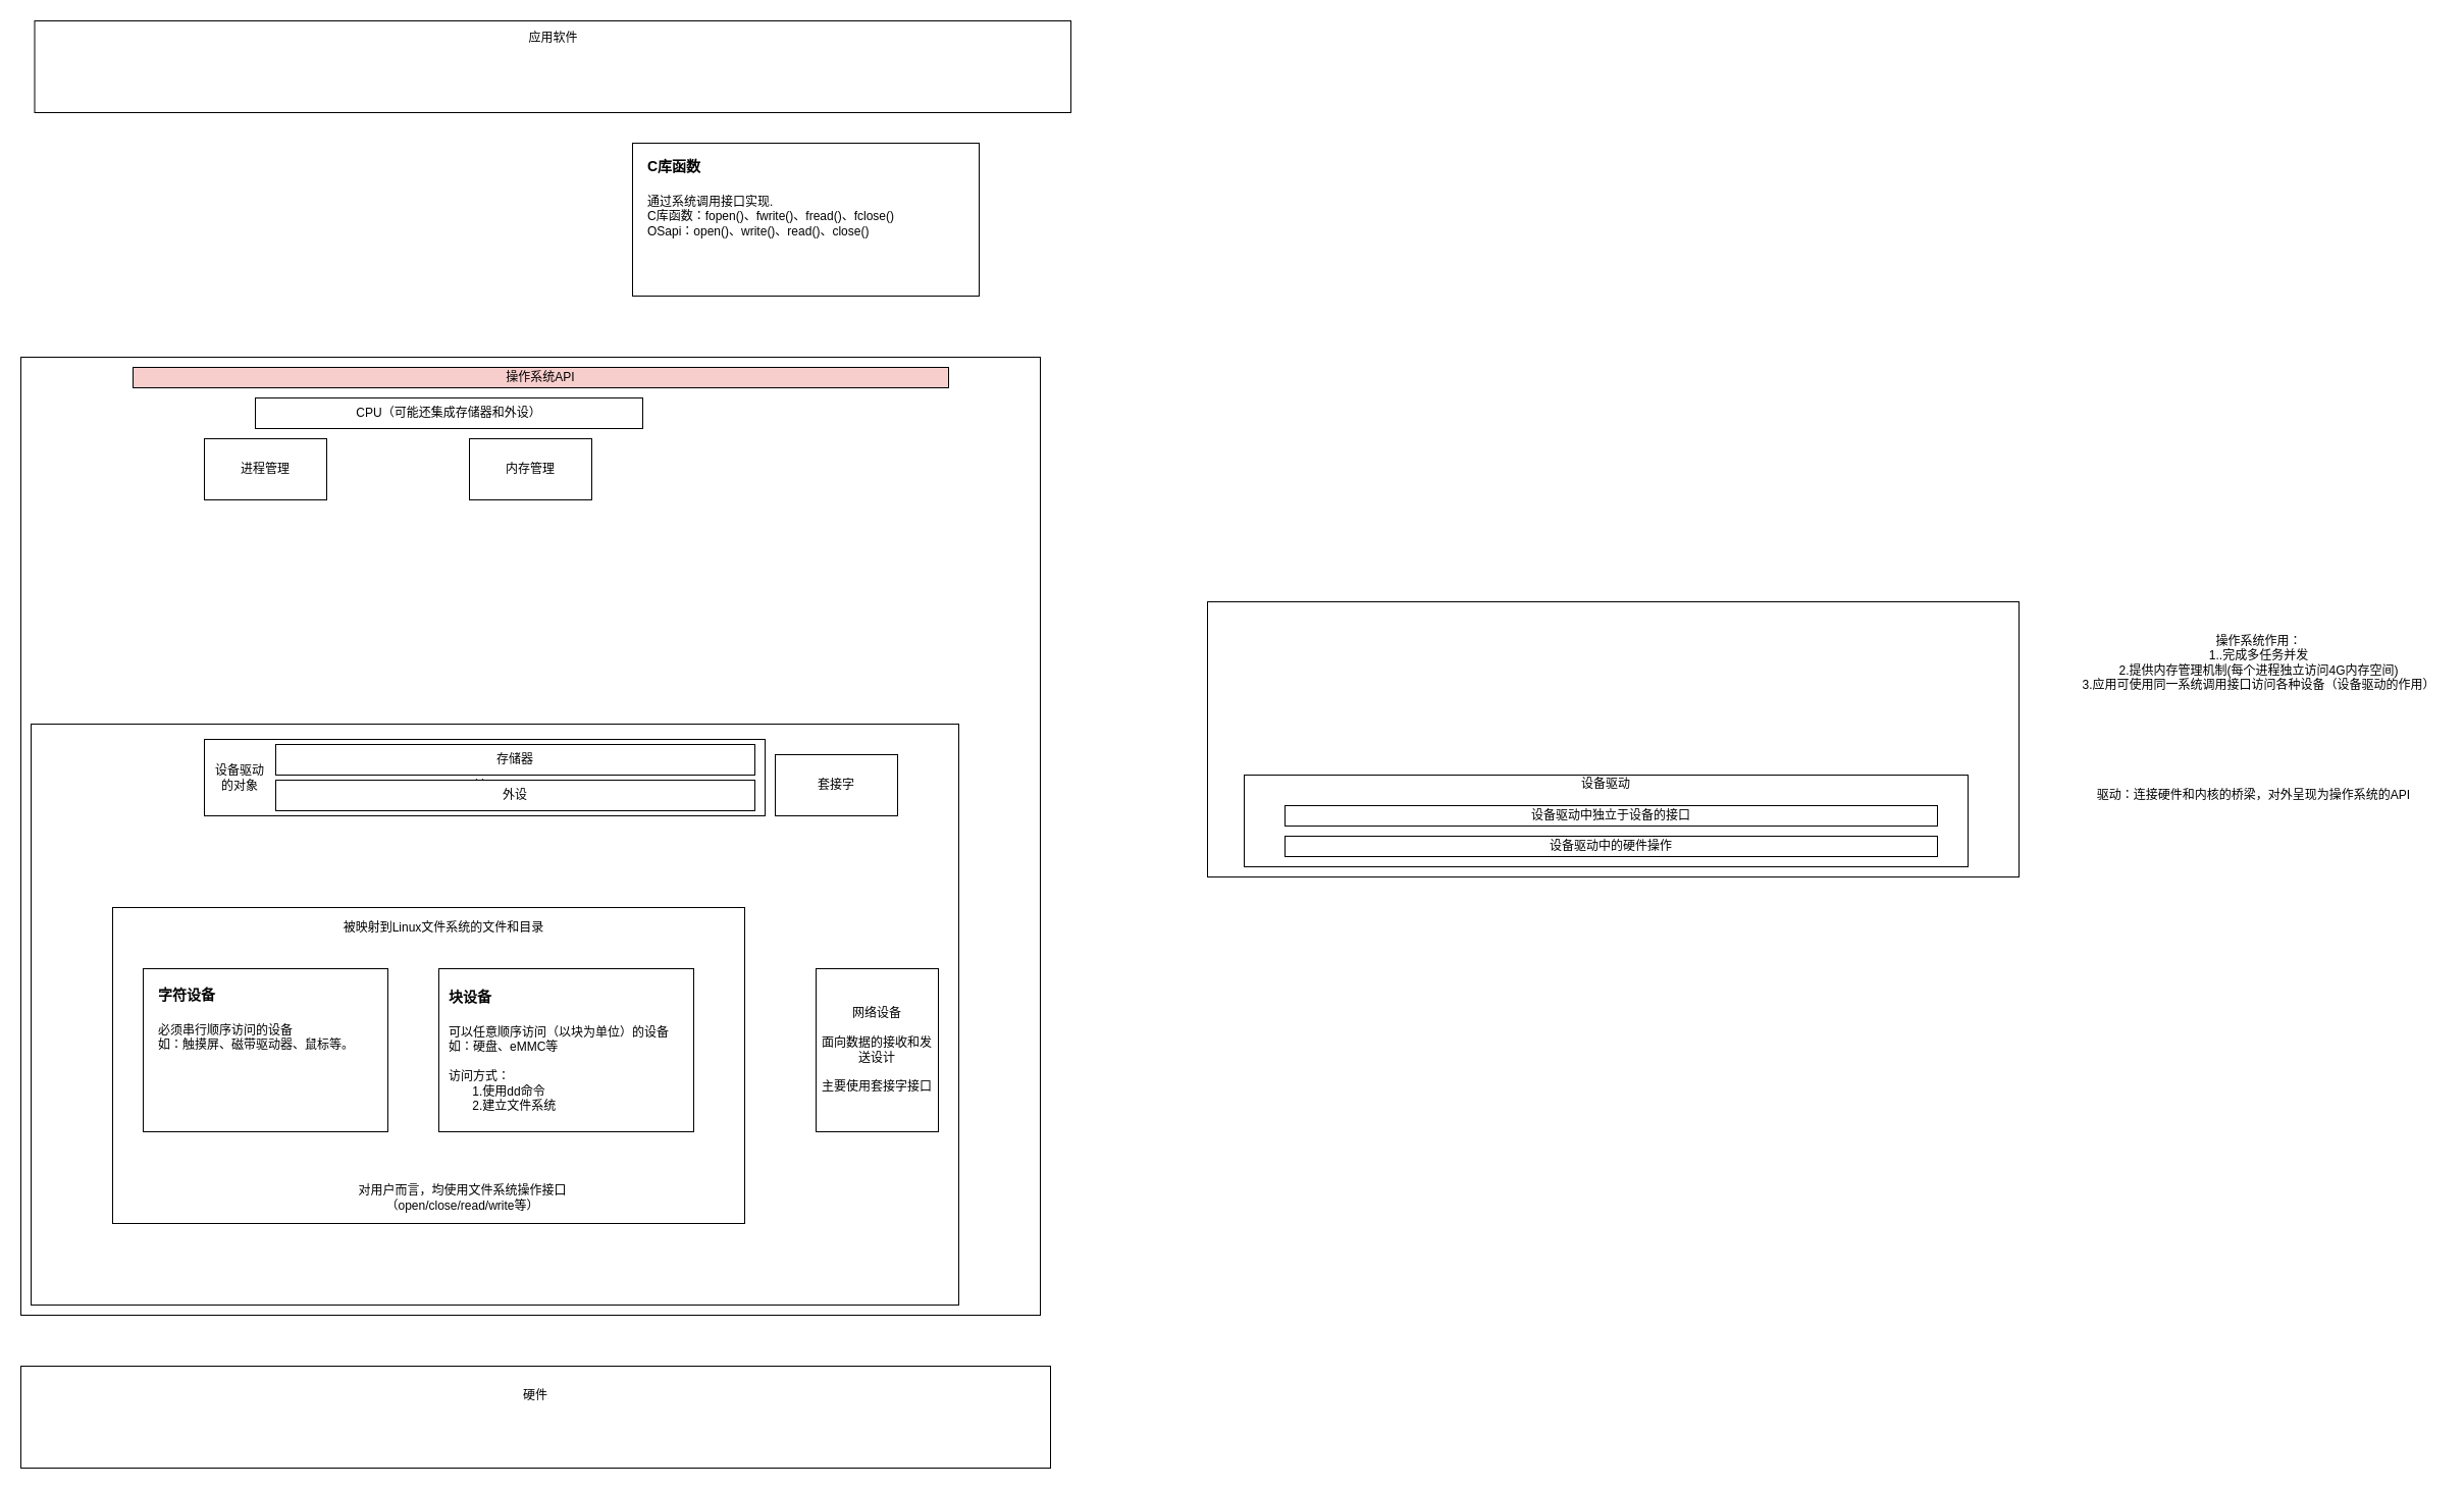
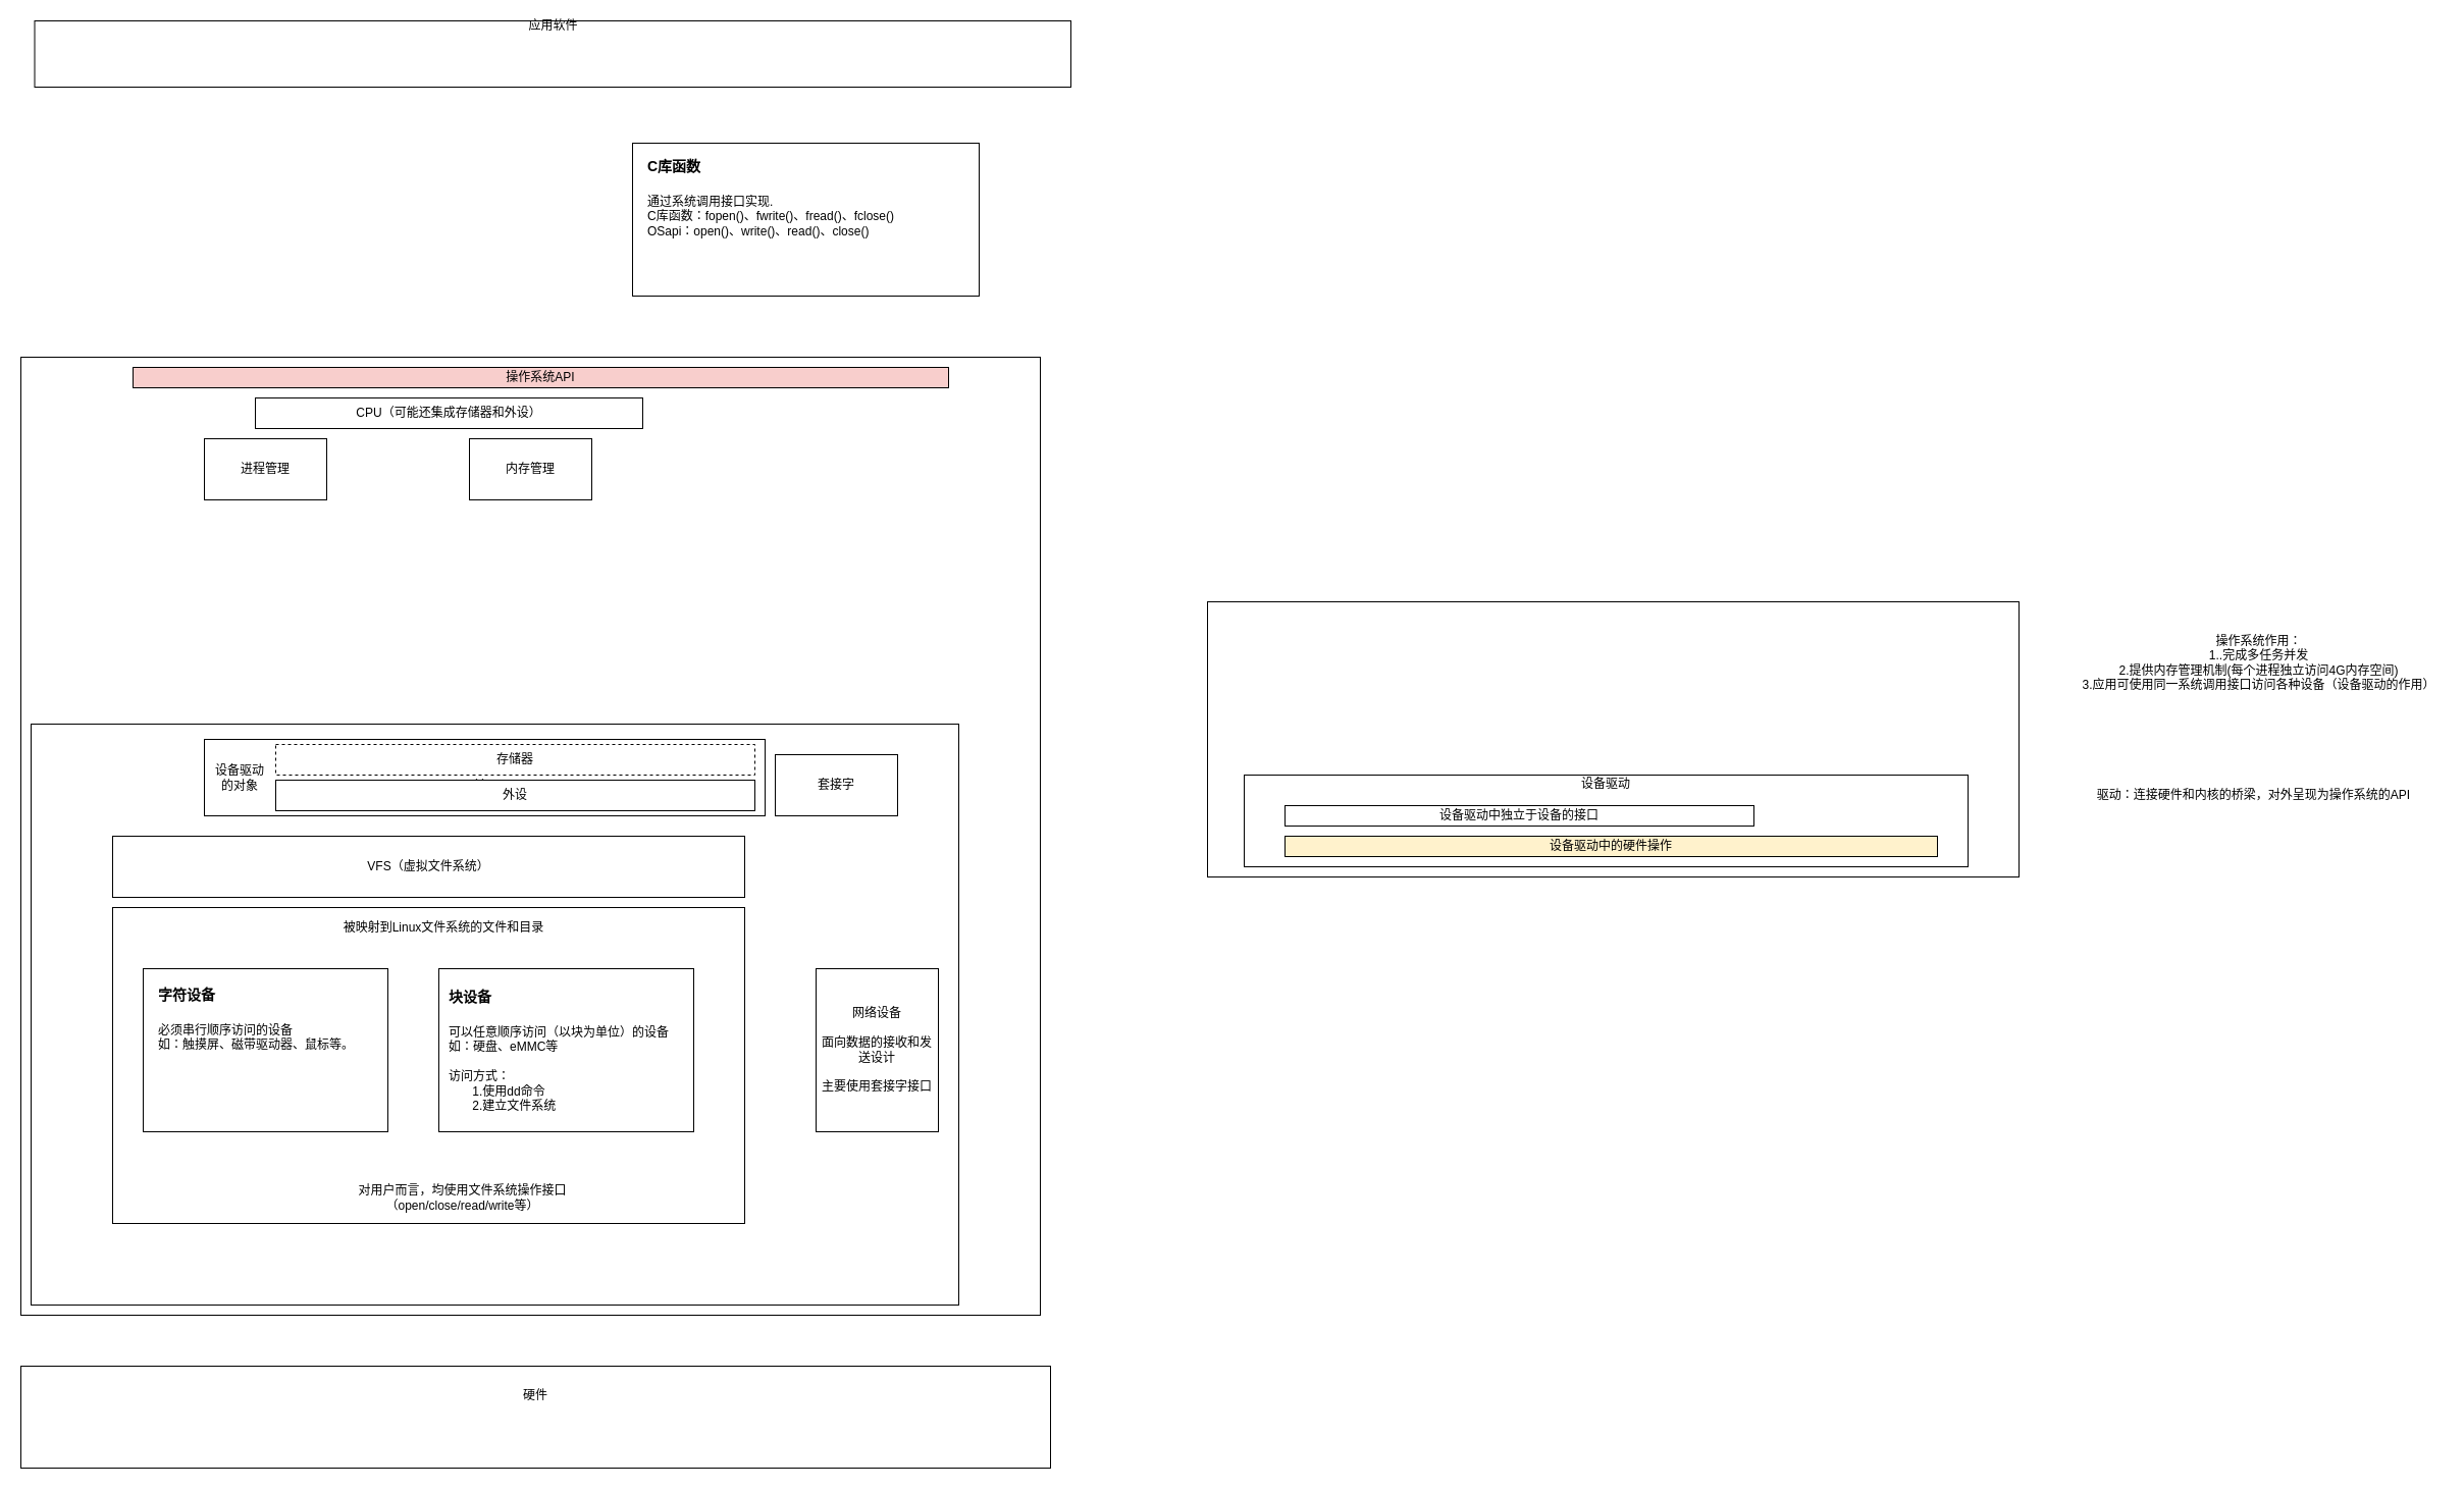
- <mxCell id="5" value="应用软件&lt;br&gt;&lt;br&gt;&lt;br&gt;&lt;br&gt;&lt;br&gt;" style="rounded=0;whiteSpace=wrap;html=1;" parent="1" vertex="1"><mxGeometry x="33.5" y="20" width="1016.5" height="90" as="geometry" /></mxCell>
+ <mxCell id="5" value="应用软件&lt;br&gt;&lt;br&gt;&lt;br&gt;&lt;br&gt;&lt;br&gt;" style="rounded=0;whiteSpace=wrap;html=1;" parent="1" vertex="1"><mxGeometry x="33.5" y="20" width="1016.5" height="65" as="geometry" /></mxCell>
- <mxCell id="28" value="存储器" style="rounded=0;whiteSpace=wrap;html=1;" parent="1" vertex="1"><mxGeometry x="270" y="730" width="470" height="30" as="geometry" /></mxCell>
+ <mxCell id="28" value="存储器" style="rounded=0;whiteSpace=wrap;html=1;dashed=1;" parent="1" vertex="1"><mxGeometry x="270" y="730" width="470" height="30" as="geometry" /></mxCell>
- <mxCell id="7" value="设备驱动中独立于设备的接口" style="rounded=0;whiteSpace=wrap;html=1;" parent="1" vertex="1"><mxGeometry x="1260" y="790" width="640" height="20" as="geometry" /></mxCell>
+ <mxCell id="7" value="设备驱动中独立于设备的接口" style="rounded=0;whiteSpace=wrap;html=1;" parent="1" vertex="1"><mxGeometry x="1260" y="790" width="460" height="20" as="geometry" /></mxCell>
- <mxCell id="8" value="设备驱动中的硬件操作" style="rounded=0;whiteSpace=wrap;html=1;" parent="1" vertex="1"><mxGeometry x="1260" y="820" width="640" height="20" as="geometry" /></mxCell>
+ <mxCell id="8" value="设备驱动中的硬件操作" style="rounded=0;whiteSpace=wrap;html=1;fillColor=#fff2cc;" parent="1" vertex="1"><mxGeometry x="1260" y="820" width="640" height="20" as="geometry" /></mxCell>
+ <mxCell id="23" value="VFS（虚拟文件系统）" style="rounded=0;whiteSpace=wrap;html=1;" vertex="1" parent="1"><mxGeometry x="110" y="820" width="620" height="60" as="geometry" /></mxCell>
